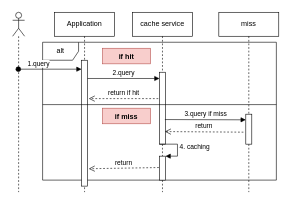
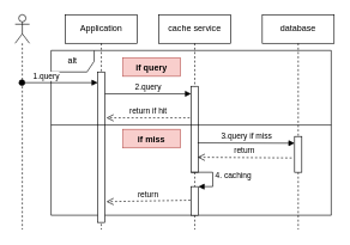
- <mxCell id="10" value="miss" style="shape=umlLifeline;perimeter=lifelinePerimeter;whiteSpace=wrap;html=1;container=1;collapsible=0;recursiveResize=0;outlineConnect=0;" parent="1" vertex="1"><mxGeometry x="364" y="20" width="100" height="300" as="geometry" /></mxCell>
+ <mxCell id="10" value="database" style="shape=umlLifeline;perimeter=lifelinePerimeter;whiteSpace=wrap;html=1;container=1;collapsible=0;recursiveResize=0;outlineConnect=0;" parent="1" vertex="1"><mxGeometry x="364" y="20" width="100" height="300" as="geometry" /></mxCell>
- <mxCell id="19" value="if hit" style="text;align=center;fontStyle=1;verticalAlign=middle;spacingLeft=3;spacingRight=3;strokeColor=#b85450;rotatable=0;points=[[0,0.5],[1,0.5]];portConstraint=eastwest;fillColor=#f8cecc;" parent="1" vertex="1"><mxGeometry x="170" y="80" width="80" height="26" as="geometry" /></mxCell>
+ <mxCell id="19" value="if query" style="text;align=center;fontStyle=1;verticalAlign=middle;spacingLeft=3;spacingRight=3;strokeColor=#b85450;rotatable=0;points=[[0,0.5],[1,0.5]];portConstraint=eastwest;fillColor=#f8cecc;" parent="1" vertex="1"><mxGeometry x="170" y="80" width="80" height="26" as="geometry" /></mxCell>
